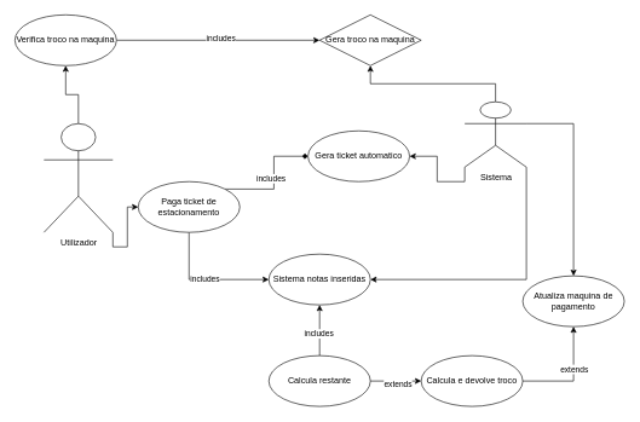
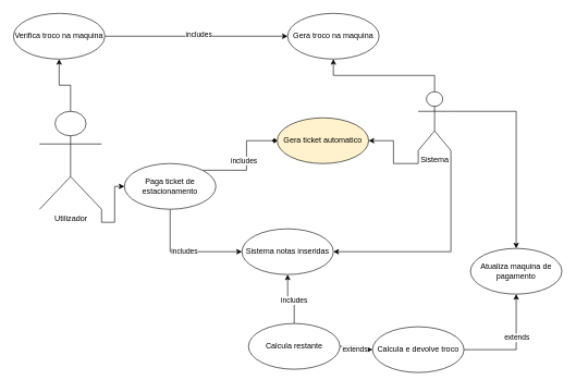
- <mxCell id="7" value="Gera troco na maquina" style="rhombus;whiteSpace=wrap;html=1;" vertex="1" parent="1"><mxGeometry x="440" y="20" width="140" height="70" as="geometry" /></mxCell>
+ <mxCell id="7" value="Gera troco na maquina" style="ellipse;whiteSpace=wrap;html=1;" vertex="1" parent="1"><mxGeometry x="440" y="20" width="140" height="70" as="geometry" /></mxCell>
- <mxCell id="11" value="Sistema" style="shape=umlActor;verticalLabelPosition=bottom;verticalAlign=top;html=1;outlineConnect=0;" vertex="1" parent="1"><mxGeometry x="640" y="140" width="85" height="90" as="geometry" /></mxCell>
+ <mxCell id="11" value="Sistema" style="shape=umlActor;verticalLabelPosition=bottom;verticalAlign=top;html=1;outlineConnect=0;" vertex="1" parent="1"><mxGeometry x="640" y="140" width="50" height="90" as="geometry" /></mxCell>
- <mxCell id="19" value="Gera ticket automatico" style="ellipse;whiteSpace=wrap;html=1;" vertex="1" parent="1"><mxGeometry x="424" y="180" width="140" height="70" as="geometry" /></mxCell>
+ <mxCell id="19" value="Gera ticket automatico" style="ellipse;whiteSpace=wrap;html=1;fillColor=#fff2cc;" vertex="1" parent="1"><mxGeometry x="424" y="180" width="140" height="70" as="geometry" /></mxCell>
- <mxCell id="28" value="Calcula restante" style="ellipse;whiteSpace=wrap;html=1;" vertex="1" parent="1"><mxGeometry x="370" y="490" width="140" height="70" as="geometry" /></mxCell>
+ <mxCell id="28" value="Calcula restante" style="ellipse;whiteSpace=wrap;html=1;" vertex="1" parent="1"><mxGeometry x="380" y="495" width="140" height="70" as="geometry" /></mxCell>
- <mxCell id="29" value="Calcula e devolve troco" style="ellipse;whiteSpace=wrap;html=1;" vertex="1" parent="1"><mxGeometry x="580" y="490" width="140" height="70" as="geometry" /></mxCell>
+ <mxCell id="29" value="Calcula e devolve troco" style="ellipse;whiteSpace=wrap;html=1;" vertex="1" parent="1"><mxGeometry x="570" y="500" width="140" height="70" as="geometry" /></mxCell>
